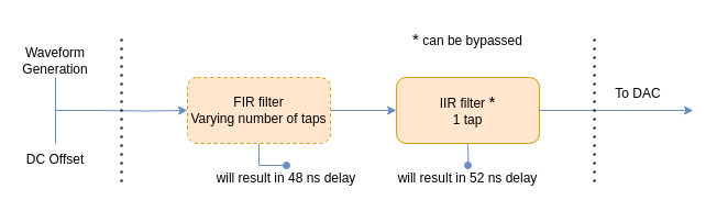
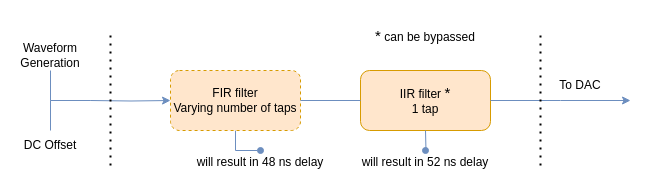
- <mxCell id="6" value="" style="endArrow=classic;html=1;rounded=0;edgeStyle=orthogonalEdgeStyle;exitX=1;exitY=0.5;exitDx=0;exitDy=0;fillColor=#dae8fc;strokeColor=#6c8ebf;entryX=0;entryY=0.5;entryDx=0;entryDy=0;" parent="1" source="3" edge="1" target="4"><mxGeometry width="50" height="50" relative="1" as="geometry"><mxPoint x="220" y="99.5" as="sourcePoint" /><mxPoint x="310" y="100" as="targetPoint" /><Array as="points" /></mxGeometry></mxCell>
+ <mxCell id="6" value="" style="endArrow=none;html=1;rounded=0;edgeStyle=orthogonalEdgeStyle;exitX=1;exitY=0.5;exitDx=0;exitDy=0;fillColor=#dae8fc;strokeColor=#6c8ebf;entryX=0;entryY=0.5;entryDx=0;entryDy=0;" parent="1" source="3" edge="1" target="4"><mxGeometry width="50" height="50" relative="1" as="geometry"><mxPoint x="220" y="99.5" as="sourcePoint" /><mxPoint x="310" y="100" as="targetPoint" /><Array as="points" /></mxGeometry></mxCell>
